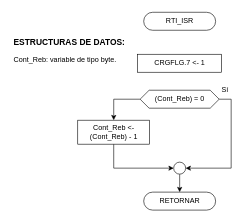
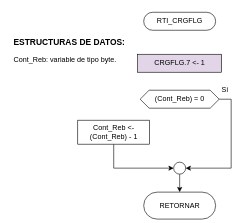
- <mxCell id="2" value="RTI_ISR" style="rounded=1;whiteSpace=wrap;html=1;fontSize=12;glass=0;strokeWidth=1;shadow=0;arcSize=50;" parent="1" vertex="1"><mxGeometry x="238.68" y="20" width="120" height="30" as="geometry" /></mxCell>
+ <mxCell id="2" value="RTI_CRGFLG" style="rounded=1;whiteSpace=wrap;html=1;fontSize=12;glass=0;strokeWidth=1;shadow=0;arcSize=50;" parent="1" vertex="1"><mxGeometry x="238.68" y="20" width="120" height="30" as="geometry" /></mxCell>
- <mxCell id="13" value="&lt;span&gt;CRGFLG.7 &amp;lt;- 1&lt;br&gt;&lt;/span&gt;" style="rounded=0;whiteSpace=wrap;html=1;" parent="1" vertex="1"><mxGeometry x="228.68" y="90" width="140" height="30" as="geometry" /></mxCell>
+ <mxCell id="13" value="&lt;span&gt;CRGFLG.7 &amp;lt;- 1&lt;br&gt;&lt;/span&gt;" style="rounded=0;whiteSpace=wrap;html=1;fillColor=#e1d5e7;" parent="1" vertex="1"><mxGeometry x="228.68" y="90" width="140" height="30" as="geometry" /></mxCell>
- <mxCell id="5" style="edgeStyle=orthogonalEdgeStyle;rounded=0;orthogonalLoop=1;jettySize=auto;html=1;exitX=0;exitY=0.5;exitDx=0;exitDy=0;" parent="1" source="7" target="4" edge="1"><mxGeometry relative="1" as="geometry" /></mxCell>
- <mxCell id="8" value="RETORNAR" style="rounded=1;whiteSpace=wrap;html=1;fontSize=12;glass=0;strokeWidth=1;shadow=0;arcSize=50;" parent="1" vertex="1"><mxGeometry x="238.68" y="320" width="120" height="30" as="geometry" /></mxCell>
+ <mxCell id="8" value="RETORNAR" style="rounded=1;whiteSpace=wrap;html=1;fontSize=12;glass=0;strokeWidth=1;shadow=0;arcSize=50;" parent="1" vertex="1"><mxGeometry x="238.68" y="320" width="120" height="45" as="geometry" /></mxCell>
